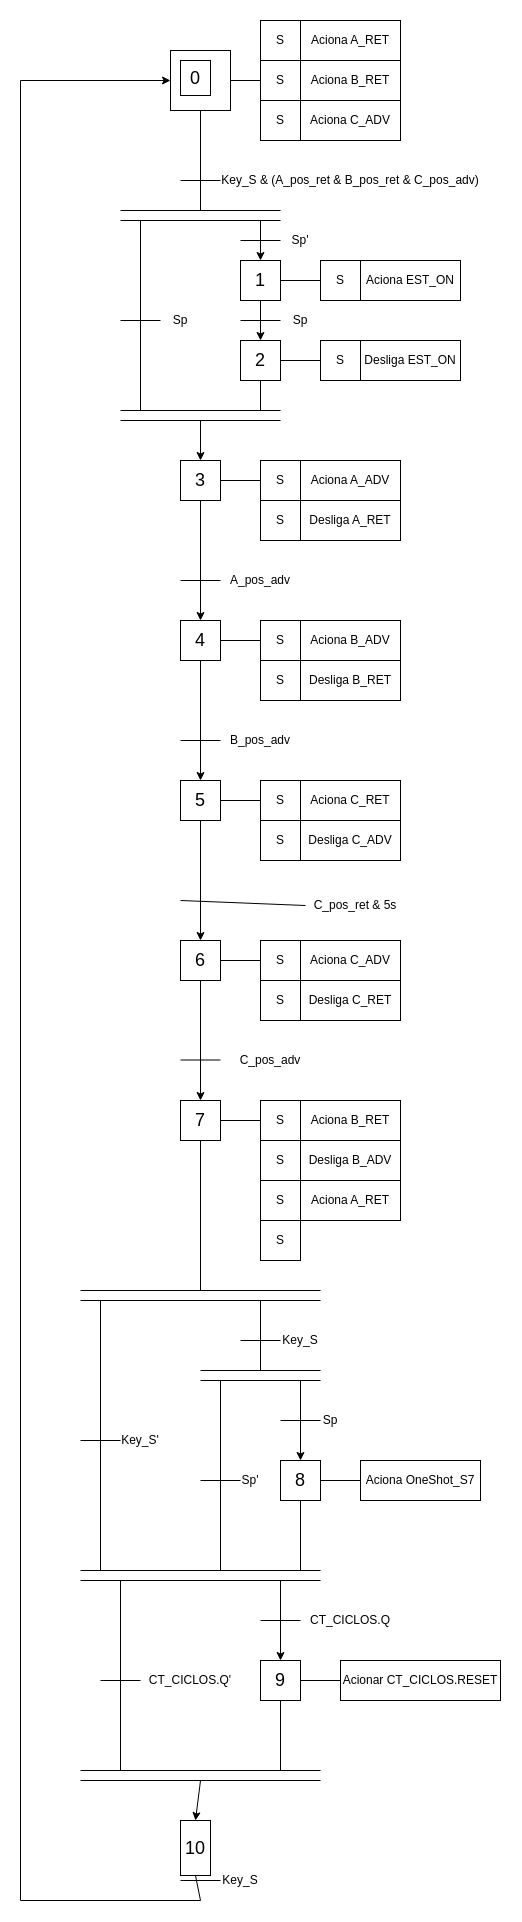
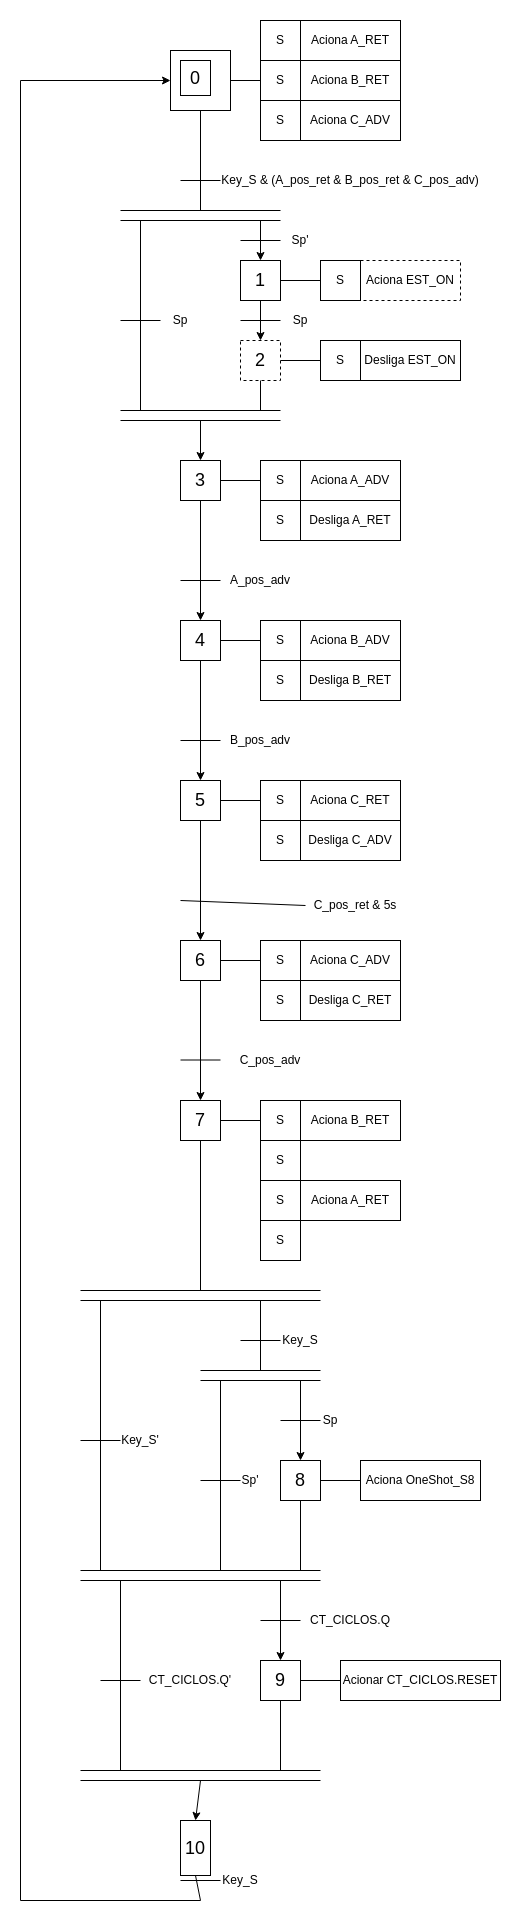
- <mxCell id="12" value="Aciona EST_ON" style="rounded=0;whiteSpace=wrap;html=1;" parent="1" vertex="1"><mxGeometry x="360" y="260" width="100" height="40" as="geometry" /></mxCell>
+ <mxCell id="12" value="Aciona EST_ON" style="rounded=0;whiteSpace=wrap;html=1;dashed=1;" parent="1" vertex="1"><mxGeometry x="360" y="260" width="100" height="40" as="geometry" /></mxCell>
- <mxCell id="13" value="&lt;font style=&quot;font-size: 18px;&quot;&gt;2&lt;/font&gt;" style="rounded=0;whiteSpace=wrap;html=1;" parent="1" vertex="1"><mxGeometry x="240" y="340" width="40" height="40" as="geometry" /></mxCell>
+ <mxCell id="13" value="&lt;font style=&quot;font-size: 18px;&quot;&gt;2&lt;/font&gt;" style="rounded=0;whiteSpace=wrap;html=1;dashed=1;" parent="1" vertex="1"><mxGeometry x="240" y="340" width="40" height="40" as="geometry" /></mxCell>
- <mxCell id="61" value="Desliga B_ADV" style="rounded=0;whiteSpace=wrap;html=1;" parent="1" vertex="1"><mxGeometry x="300" y="1140" width="100" height="40" as="geometry" /></mxCell>
- <mxCell id="86" value="Aciona OneShot_S7" style="rounded=0;whiteSpace=wrap;html=1;" parent="1" vertex="1"><mxGeometry x="360" y="1460" width="120" height="40" as="geometry" /></mxCell>
+ <mxCell id="86" value="Aciona OneShot_S8" style="rounded=0;whiteSpace=wrap;html=1;" parent="1" vertex="1"><mxGeometry x="360" y="1460" width="120" height="40" as="geometry" /></mxCell>
